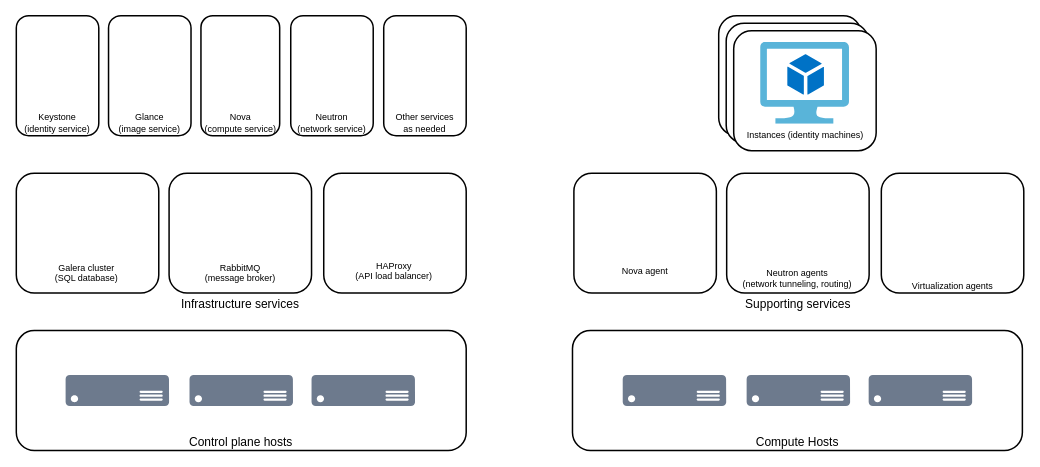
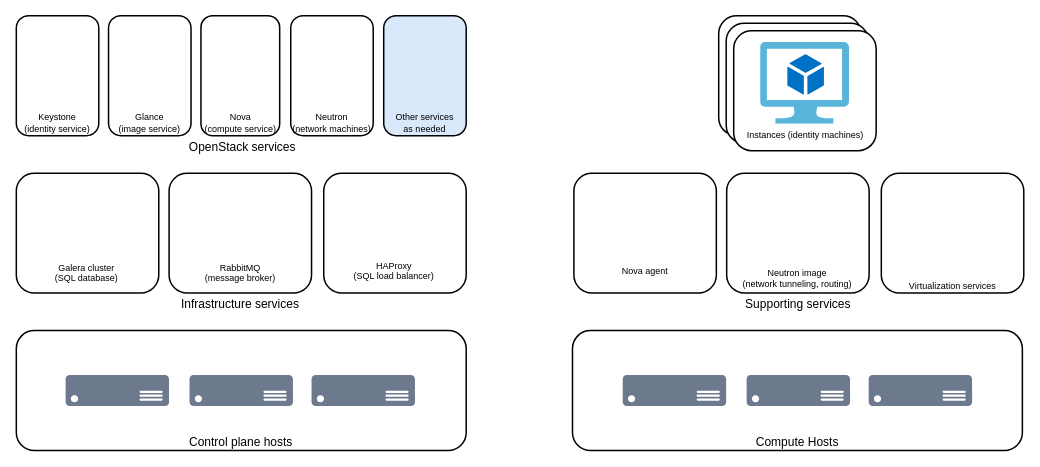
- <mxCell id="11" value="&lt;div&gt;Neutron&lt;/div&gt;&lt;div&gt;(network service)&lt;br&gt;&lt;/div&gt;" style="rounded=1;whiteSpace=wrap;html=1;verticalAlign=bottom;strokeColor=default;strokeWidth=2;" vertex="1" parent="1"><mxGeometry x="387.25" y="20" width="110" height="160" as="geometry" /></mxCell>
+ <mxCell id="11" value="&lt;div&gt;Neutron&lt;/div&gt;&lt;div&gt;(network machines)&lt;br&gt;&lt;/div&gt;" style="rounded=1;whiteSpace=wrap;html=1;verticalAlign=bottom;strokeColor=default;strokeWidth=2;" vertex="1" parent="1"><mxGeometry x="387.25" y="20" width="110" height="160" as="geometry" /></mxCell>
- <mxCell id="10" value="&lt;div&gt;Other services&lt;/div&gt;&lt;div&gt;as needed&lt;br&gt;&lt;/div&gt;" style="rounded=1;whiteSpace=wrap;html=1;verticalAlign=bottom;strokeColor=default;strokeWidth=2;" vertex="1" parent="1"><mxGeometry x="511.25" y="20" width="110" height="160" as="geometry" /></mxCell>
+ <mxCell id="10" value="&lt;div&gt;Other services&lt;/div&gt;&lt;div&gt;as needed&lt;br&gt;&lt;/div&gt;" style="rounded=1;whiteSpace=wrap;html=1;verticalAlign=bottom;strokeColor=default;strokeWidth=2;fillColor=#dae8fc;" vertex="1" parent="1"><mxGeometry x="511.25" y="20" width="110" height="160" as="geometry" /></mxCell>
+ <mxCell id="16" value="OpenStack services" style="text;html=1;strokeColor=none;fillColor=none;align=center;verticalAlign=middle;whiteSpace=wrap;rounded=0;fontSize=16;" vertex="1" parent="1"><mxGeometry x="22.5" y="180" width="600" height="30" as="geometry" /></mxCell>
- <mxCell id="20" value="HAProxy&#10;(API load balancer)&#10;" style="shape=image;verticalLabelPosition=bottom;labelBackgroundColor=default;verticalAlign=top;aspect=fixed;imageAspect=0;image=https://upload.wikimedia.org/wikipedia/commons/a/ab/Haproxy-logo.png;clipPath=inset(2.97% 26.33% 34.32% 26%);" vertex="1" parent="1"><mxGeometry x="476.69" y="240" width="96.62" height="100" as="geometry" /></mxCell>
+ <mxCell id="20" value="HAProxy&#10;(SQL load balancer)&#10;" style="shape=image;verticalLabelPosition=bottom;labelBackgroundColor=default;verticalAlign=top;aspect=fixed;imageAspect=0;image=https://upload.wikimedia.org/wikipedia/commons/a/ab/Haproxy-logo.png;clipPath=inset(2.97% 26.33% 34.32% 26%);" vertex="1" parent="1"><mxGeometry x="476.69" y="240" width="96.62" height="100" as="geometry" /></mxCell>
- <mxCell id="34" value="Neutron agents&#10;(network tunneling, routing)&#10;" style="shape=image;verticalLabelPosition=bottom;labelBackgroundColor=default;verticalAlign=top;aspect=fixed;imageAspect=0;image=https://object-storage-ca-ymq-1.vexxhost.net/swift/v1/6e4619c416ff4bd19e1c087f27a43eea/www-images-prod/project-mascots/Neutron/OpenStack_Project_Neutron_mascot.jpg;" vertex="1" parent="1"><mxGeometry x="1013" y="250" width="100" height="100" as="geometry" /></mxCell>
+ <mxCell id="34" value="Neutron image&#10;(network tunneling, routing)&#10;" style="shape=image;verticalLabelPosition=bottom;labelBackgroundColor=default;verticalAlign=top;aspect=fixed;imageAspect=0;image=https://object-storage-ca-ymq-1.vexxhost.net/swift/v1/6e4619c416ff4bd19e1c087f27a43eea/www-images-prod/project-mascots/Neutron/OpenStack_Project_Neutron_mascot.jpg;" vertex="1" parent="1"><mxGeometry x="1013" y="250" width="100" height="100" as="geometry" /></mxCell>
- <mxCell id="29" value="Virtualization agents" style="rounded=1;whiteSpace=wrap;html=1;strokeColor=default;strokeWidth=2;verticalAlign=bottom;" vertex="1" parent="1"><mxGeometry x="1174.88" y="230" width="190" height="160" as="geometry" /></mxCell>
+ <mxCell id="29" value="Virtualization services" style="rounded=1;whiteSpace=wrap;html=1;strokeColor=default;strokeWidth=2;verticalAlign=bottom;" vertex="1" parent="1"><mxGeometry x="1174.88" y="230" width="190" height="160" as="geometry" /></mxCell>
